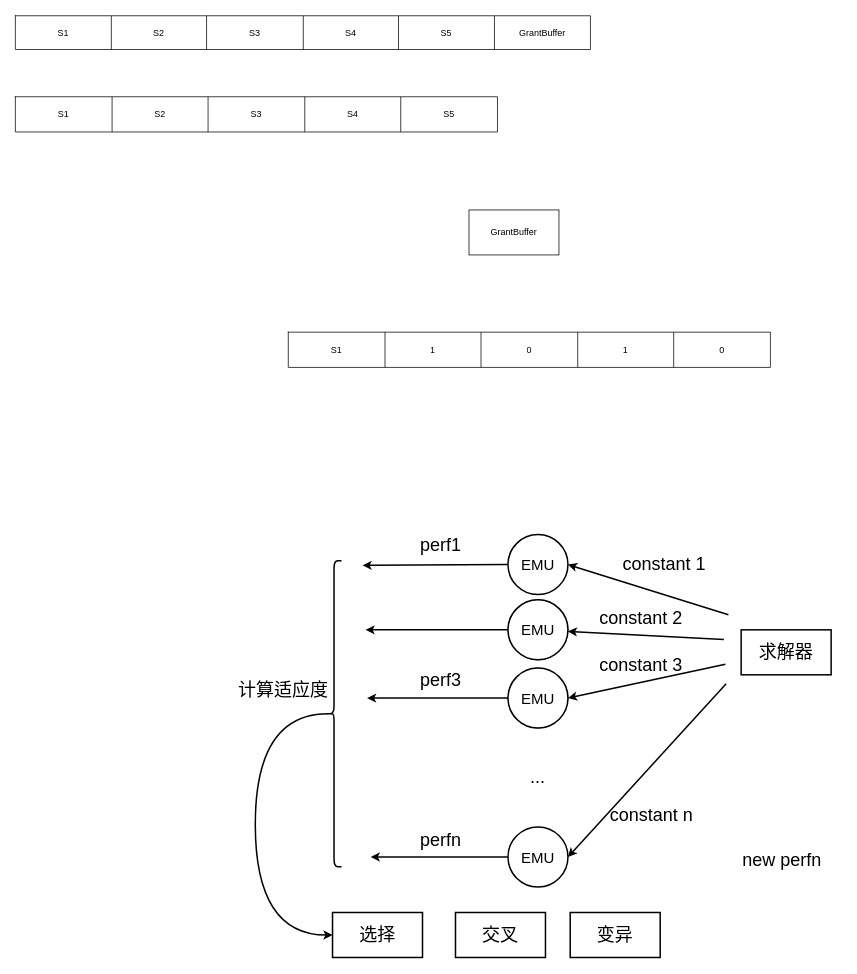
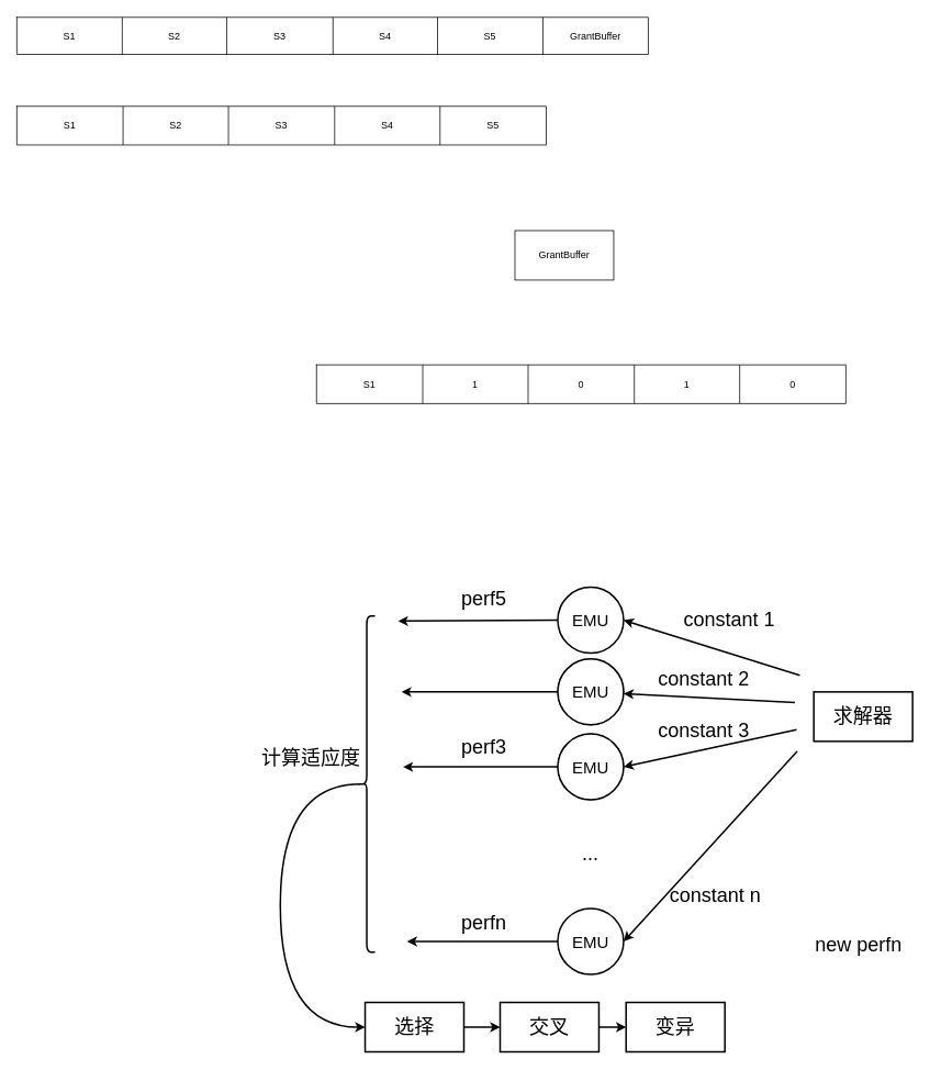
- <mxCell id="45" value="perf1" style="text;html=1;strokeColor=none;fillColor=none;align=center;verticalAlign=middle;whiteSpace=wrap;rounded=0;fontSize=24;" vertex="1" parent="1"><mxGeometry x="509" y="706" width="157" height="41" as="geometry" /></mxCell>
+ <mxCell id="45" value="perf5" style="text;html=1;strokeColor=none;fillColor=none;align=center;verticalAlign=middle;whiteSpace=wrap;rounded=0;fontSize=24;" vertex="1" parent="1"><mxGeometry x="509" y="706" width="157" height="41" as="geometry" /></mxCell>
+ <mxCell id="48" style="edgeStyle=orthogonalEdgeStyle;curved=1;rounded=0;orthogonalLoop=1;jettySize=auto;html=1;exitX=1;exitY=0.5;exitDx=0;exitDy=0;entryX=0;entryY=0.5;entryDx=0;entryDy=0;strokeWidth=2;fontSize=24;" edge="1" parent="1" source="49" target="51"><mxGeometry relative="1" as="geometry" /></mxCell>
+ <mxCell id="50" style="edgeStyle=orthogonalEdgeStyle;curved=1;rounded=0;orthogonalLoop=1;jettySize=auto;html=1;exitX=1;exitY=0.5;exitDx=0;exitDy=0;strokeWidth=2;fontSize=24;" edge="1" parent="1" source="51" target="52"><mxGeometry relative="1" as="geometry" /></mxCell>
